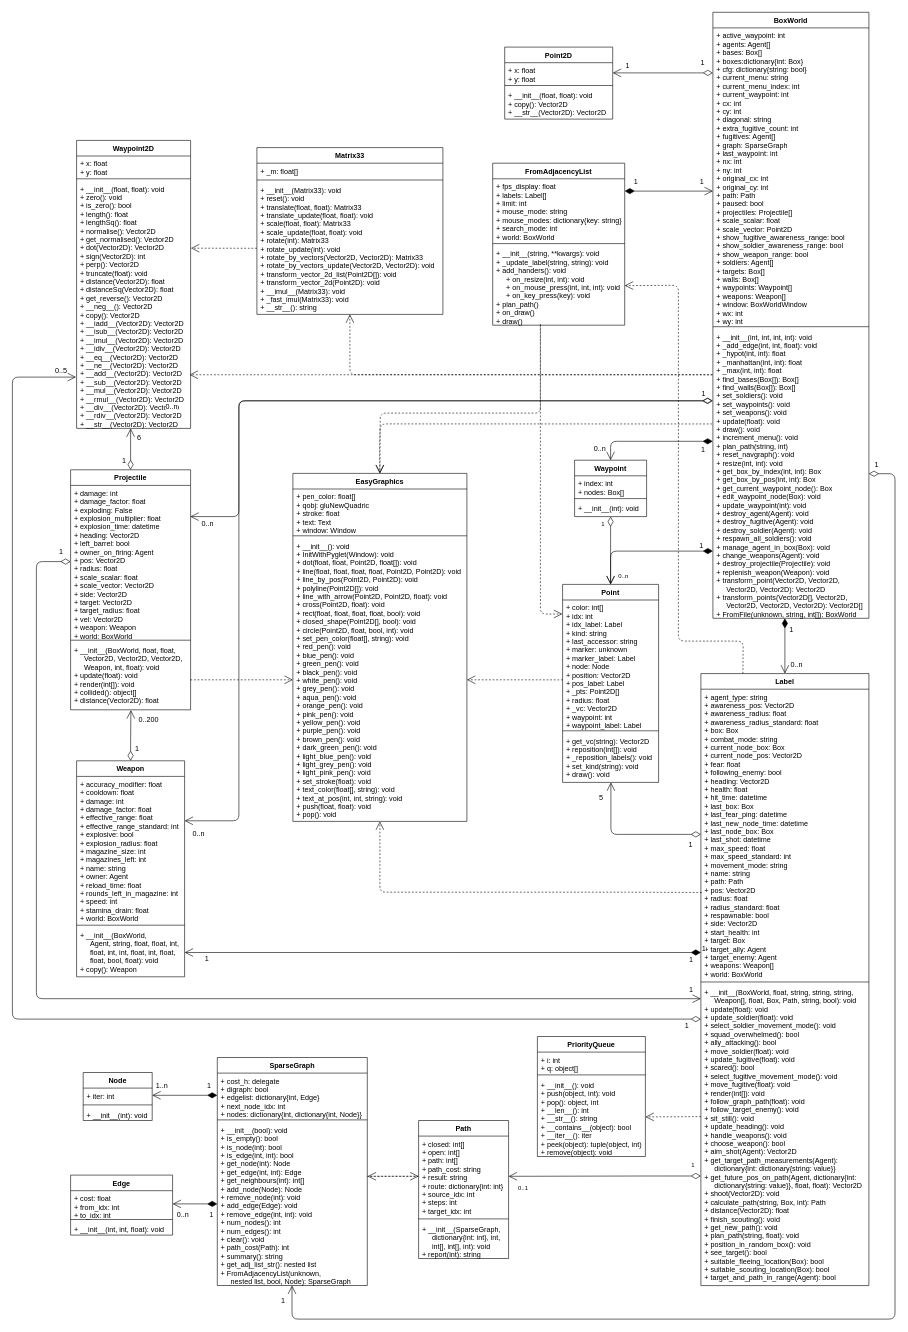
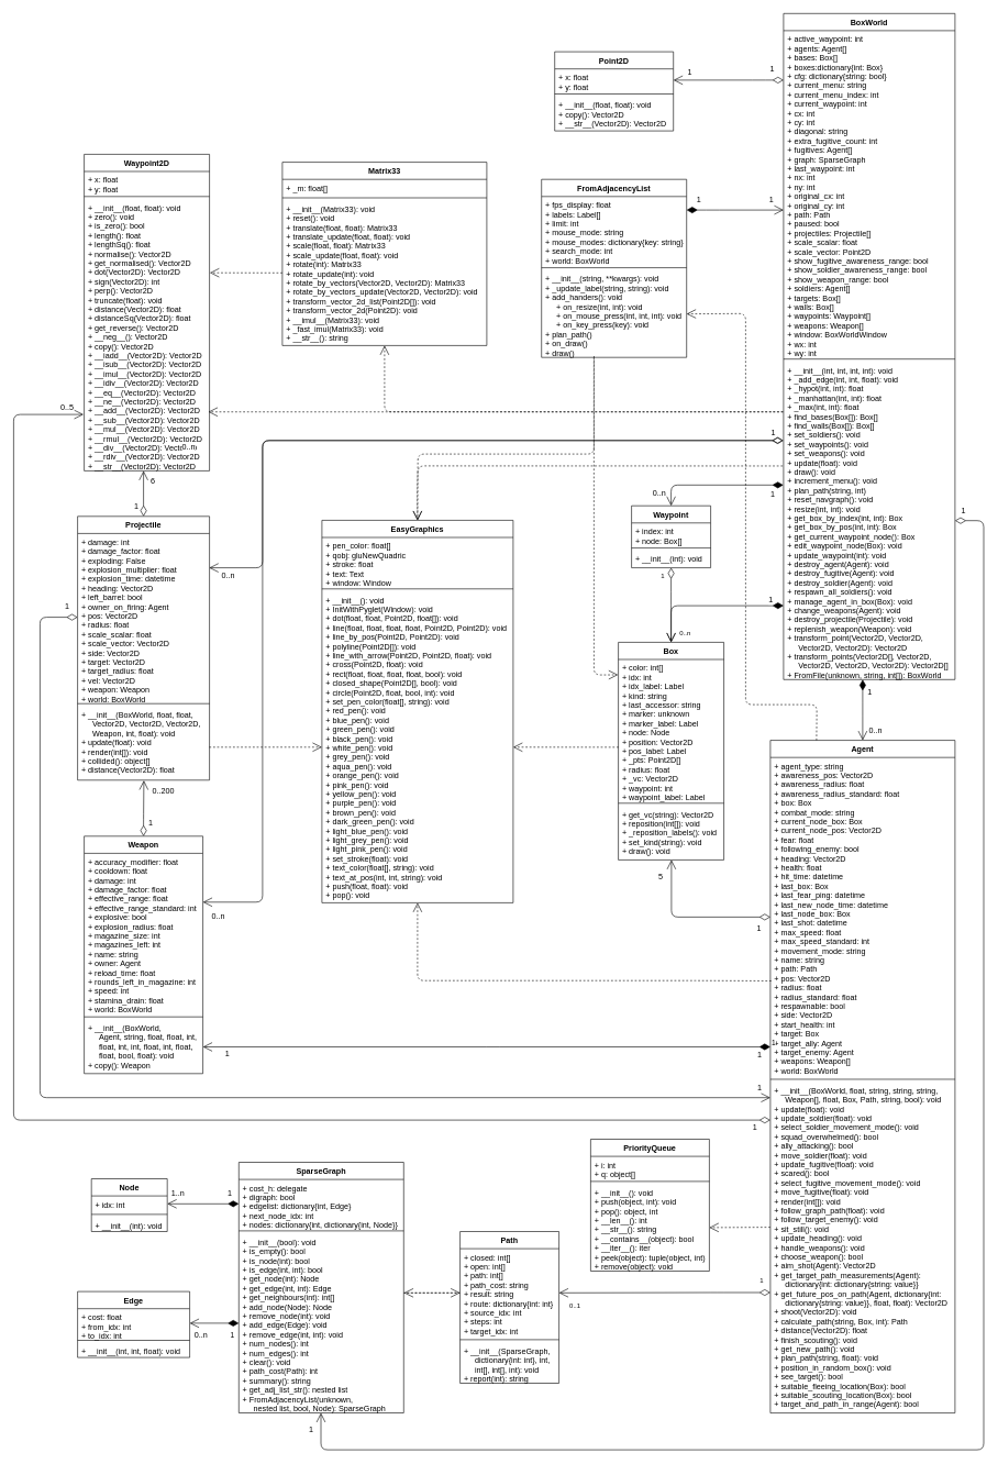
- <mxCell id="3" value="+ index: int&#10;+ nodes: Box[] &#10;" style="text;strokeColor=none;fillColor=none;align=left;verticalAlign=top;spacingLeft=4;spacingRight=4;overflow=hidden;rotatable=0;points=[[0,0.5],[1,0.5]];portConstraint=eastwest;" parent="2" vertex="1"><mxGeometry y="26" width="120" height="34" as="geometry" /></mxCell>
+ <mxCell id="3" value="+ index: int&#10;+ node: Box[] &#10;" style="text;strokeColor=none;fillColor=none;align=left;verticalAlign=top;spacingLeft=4;spacingRight=4;overflow=hidden;rotatable=0;points=[[0,0.5],[1,0.5]];portConstraint=eastwest;" parent="2" vertex="1"><mxGeometry y="26" width="120" height="34" as="geometry" /></mxCell>
- <mxCell id="6" value="Point" style="swimlane;fontStyle=1;align=center;verticalAlign=top;childLayout=stackLayout;horizontal=1;startSize=26;horizontalStack=0;resizeParent=1;resizeParentMax=0;resizeLast=0;collapsible=1;marginBottom=0;" parent="1" vertex="1"><mxGeometry x="937" y="973.5" width="160" height="330" as="geometry" /></mxCell>
+ <mxCell id="6" value="Box" style="swimlane;fontStyle=1;align=center;verticalAlign=top;childLayout=stackLayout;horizontal=1;startSize=26;horizontalStack=0;resizeParent=1;resizeParentMax=0;resizeLast=0;collapsible=1;marginBottom=0;" parent="1" vertex="1"><mxGeometry x="937" y="973.5" width="160" height="330" as="geometry" /></mxCell>
- <mxCell id="58" value="Label" style="swimlane;fontStyle=1;align=center;verticalAlign=top;childLayout=stackLayout;horizontal=1;startSize=26;horizontalStack=0;resizeParent=1;resizeParentMax=0;resizeLast=0;collapsible=1;marginBottom=0;" parent="1" vertex="1"><mxGeometry x="1167.5" y="1122.143" width="280" height="1020" as="geometry" /></mxCell>
+ <mxCell id="58" value="Agent" style="swimlane;fontStyle=1;align=center;verticalAlign=top;childLayout=stackLayout;horizontal=1;startSize=26;horizontalStack=0;resizeParent=1;resizeParentMax=0;resizeLast=0;collapsible=1;marginBottom=0;" parent="1" vertex="1"><mxGeometry x="1167.5" y="1122.143" width="280" height="1020" as="geometry" /></mxCell>
- <mxCell id="31" value="+ iter: int&#10;" style="text;strokeColor=none;fillColor=none;align=left;verticalAlign=top;spacingLeft=4;spacingRight=4;overflow=hidden;rotatable=0;points=[[0,0.5],[1,0.5]];portConstraint=eastwest;" parent="30" vertex="1"><mxGeometry y="26" width="115" height="24" as="geometry" /></mxCell>
+ <mxCell id="31" value="+ idx: int&#10;" style="text;strokeColor=none;fillColor=none;align=left;verticalAlign=top;spacingLeft=4;spacingRight=4;overflow=hidden;rotatable=0;points=[[0,0.5],[1,0.5]];portConstraint=eastwest;" parent="30" vertex="1"><mxGeometry y="26" width="115" height="24" as="geometry" /></mxCell>
